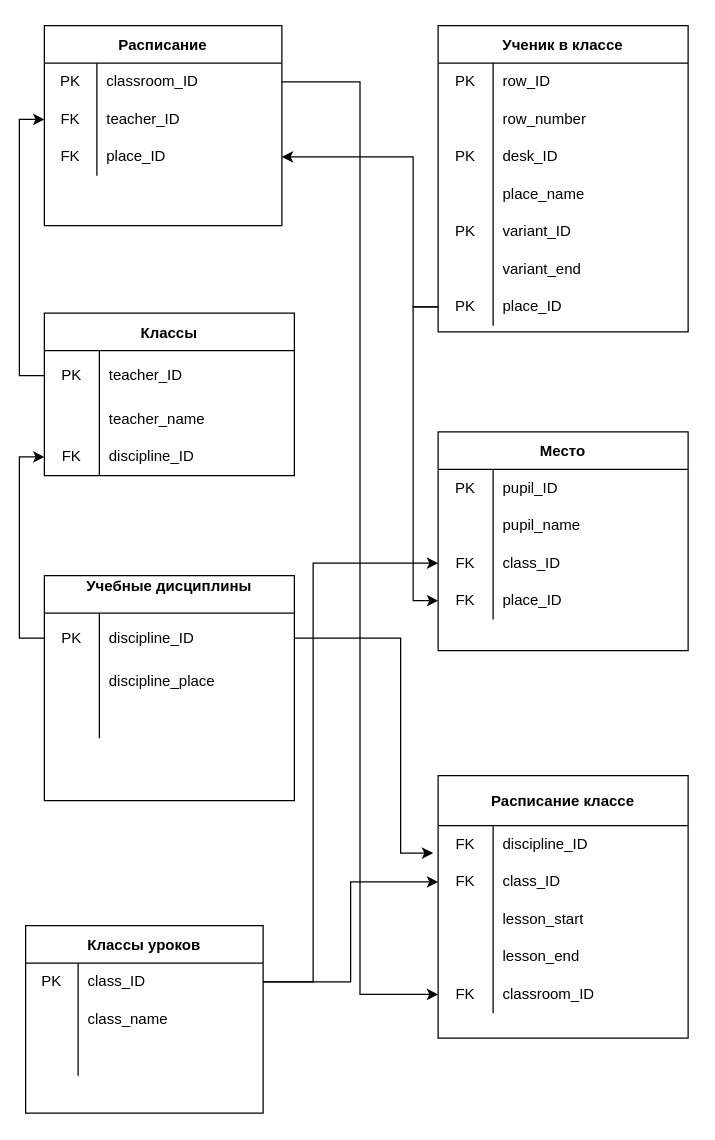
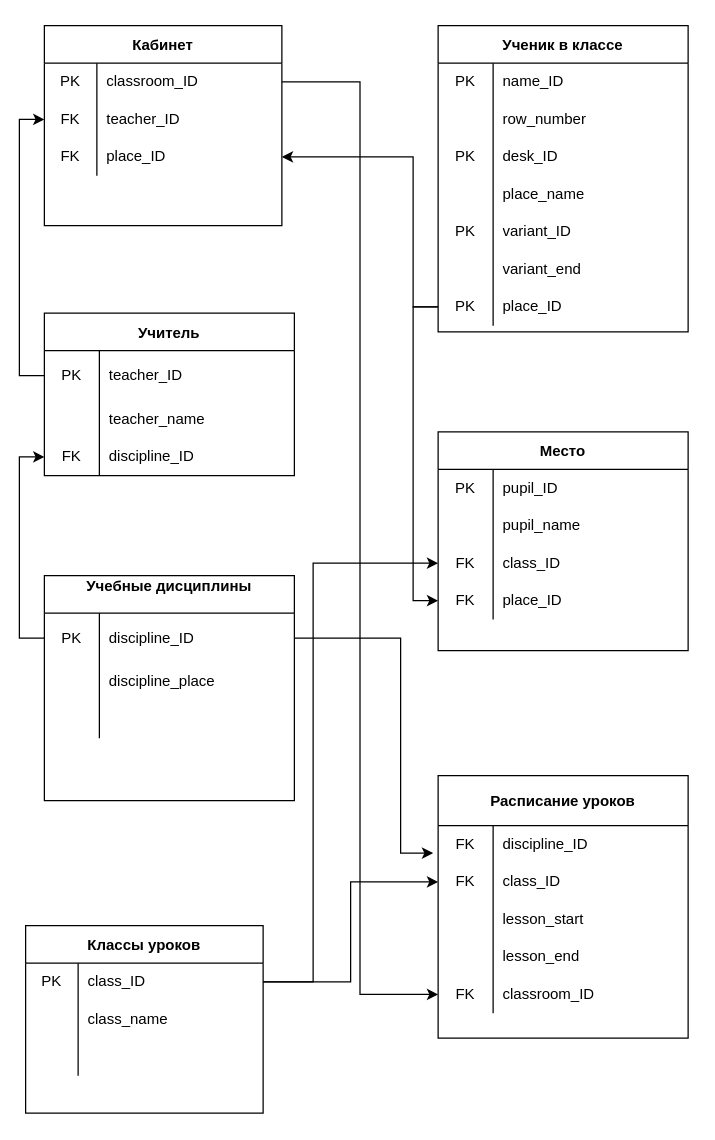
- <mxCell id="2" value="Расписание" style="shape=table;startSize=30;container=1;collapsible=0;childLayout=tableLayout;fixedRows=1;rowLines=0;fontStyle=1;" vertex="1" parent="1"><mxGeometry x="35" y="20" width="190" height="160" as="geometry" /></mxCell>
+ <mxCell id="2" value="Кабинет" style="shape=table;startSize=30;container=1;collapsible=0;childLayout=tableLayout;fixedRows=1;rowLines=0;fontStyle=1;" vertex="1" parent="1"><mxGeometry x="35" y="20" width="190" height="160" as="geometry" /></mxCell>
- <mxCell id="15" value="row_ID" style="shape=partialRectangle;html=1;whiteSpace=wrap;connectable=0;fillColor=none;top=0;left=0;bottom=0;right=0;align=left;spacingLeft=6;overflow=hidden;" vertex="1" parent="13"><mxGeometry x="44" width="156" height="30" as="geometry"><mxRectangle width="156" height="30" as="alternateBounds" /></mxGeometry></mxCell>
+ <mxCell id="15" value="name_ID" style="shape=partialRectangle;html=1;whiteSpace=wrap;connectable=0;fillColor=none;top=0;left=0;bottom=0;right=0;align=left;spacingLeft=6;overflow=hidden;" vertex="1" parent="13"><mxGeometry x="44" width="156" height="30" as="geometry"><mxRectangle width="156" height="30" as="alternateBounds" /></mxGeometry></mxCell>
- <mxCell id="34" value="Классы" style="shape=table;startSize=30;container=1;collapsible=0;childLayout=tableLayout;fixedRows=1;rowLines=0;fontStyle=1;" vertex="1" parent="1"><mxGeometry x="35" y="250" width="200" height="130" as="geometry" /></mxCell>
+ <mxCell id="34" value="Учитель" style="shape=table;startSize=30;container=1;collapsible=0;childLayout=tableLayout;fixedRows=1;rowLines=0;fontStyle=1;" vertex="1" parent="1"><mxGeometry x="35" y="250" width="200" height="130" as="geometry" /></mxCell>
- <mxCell id="67" value="Расписание классе" style="shape=table;startSize=40;container=1;collapsible=0;childLayout=tableLayout;fixedRows=1;rowLines=0;fontStyle=1;" vertex="1" parent="1"><mxGeometry x="350" y="620" width="200" height="210" as="geometry" /></mxCell>
+ <mxCell id="67" value="Расписание уроков" style="shape=table;startSize=40;container=1;collapsible=0;childLayout=tableLayout;fixedRows=1;rowLines=0;fontStyle=1;" vertex="1" parent="1"><mxGeometry x="350" y="620" width="200" height="210" as="geometry" /></mxCell>
